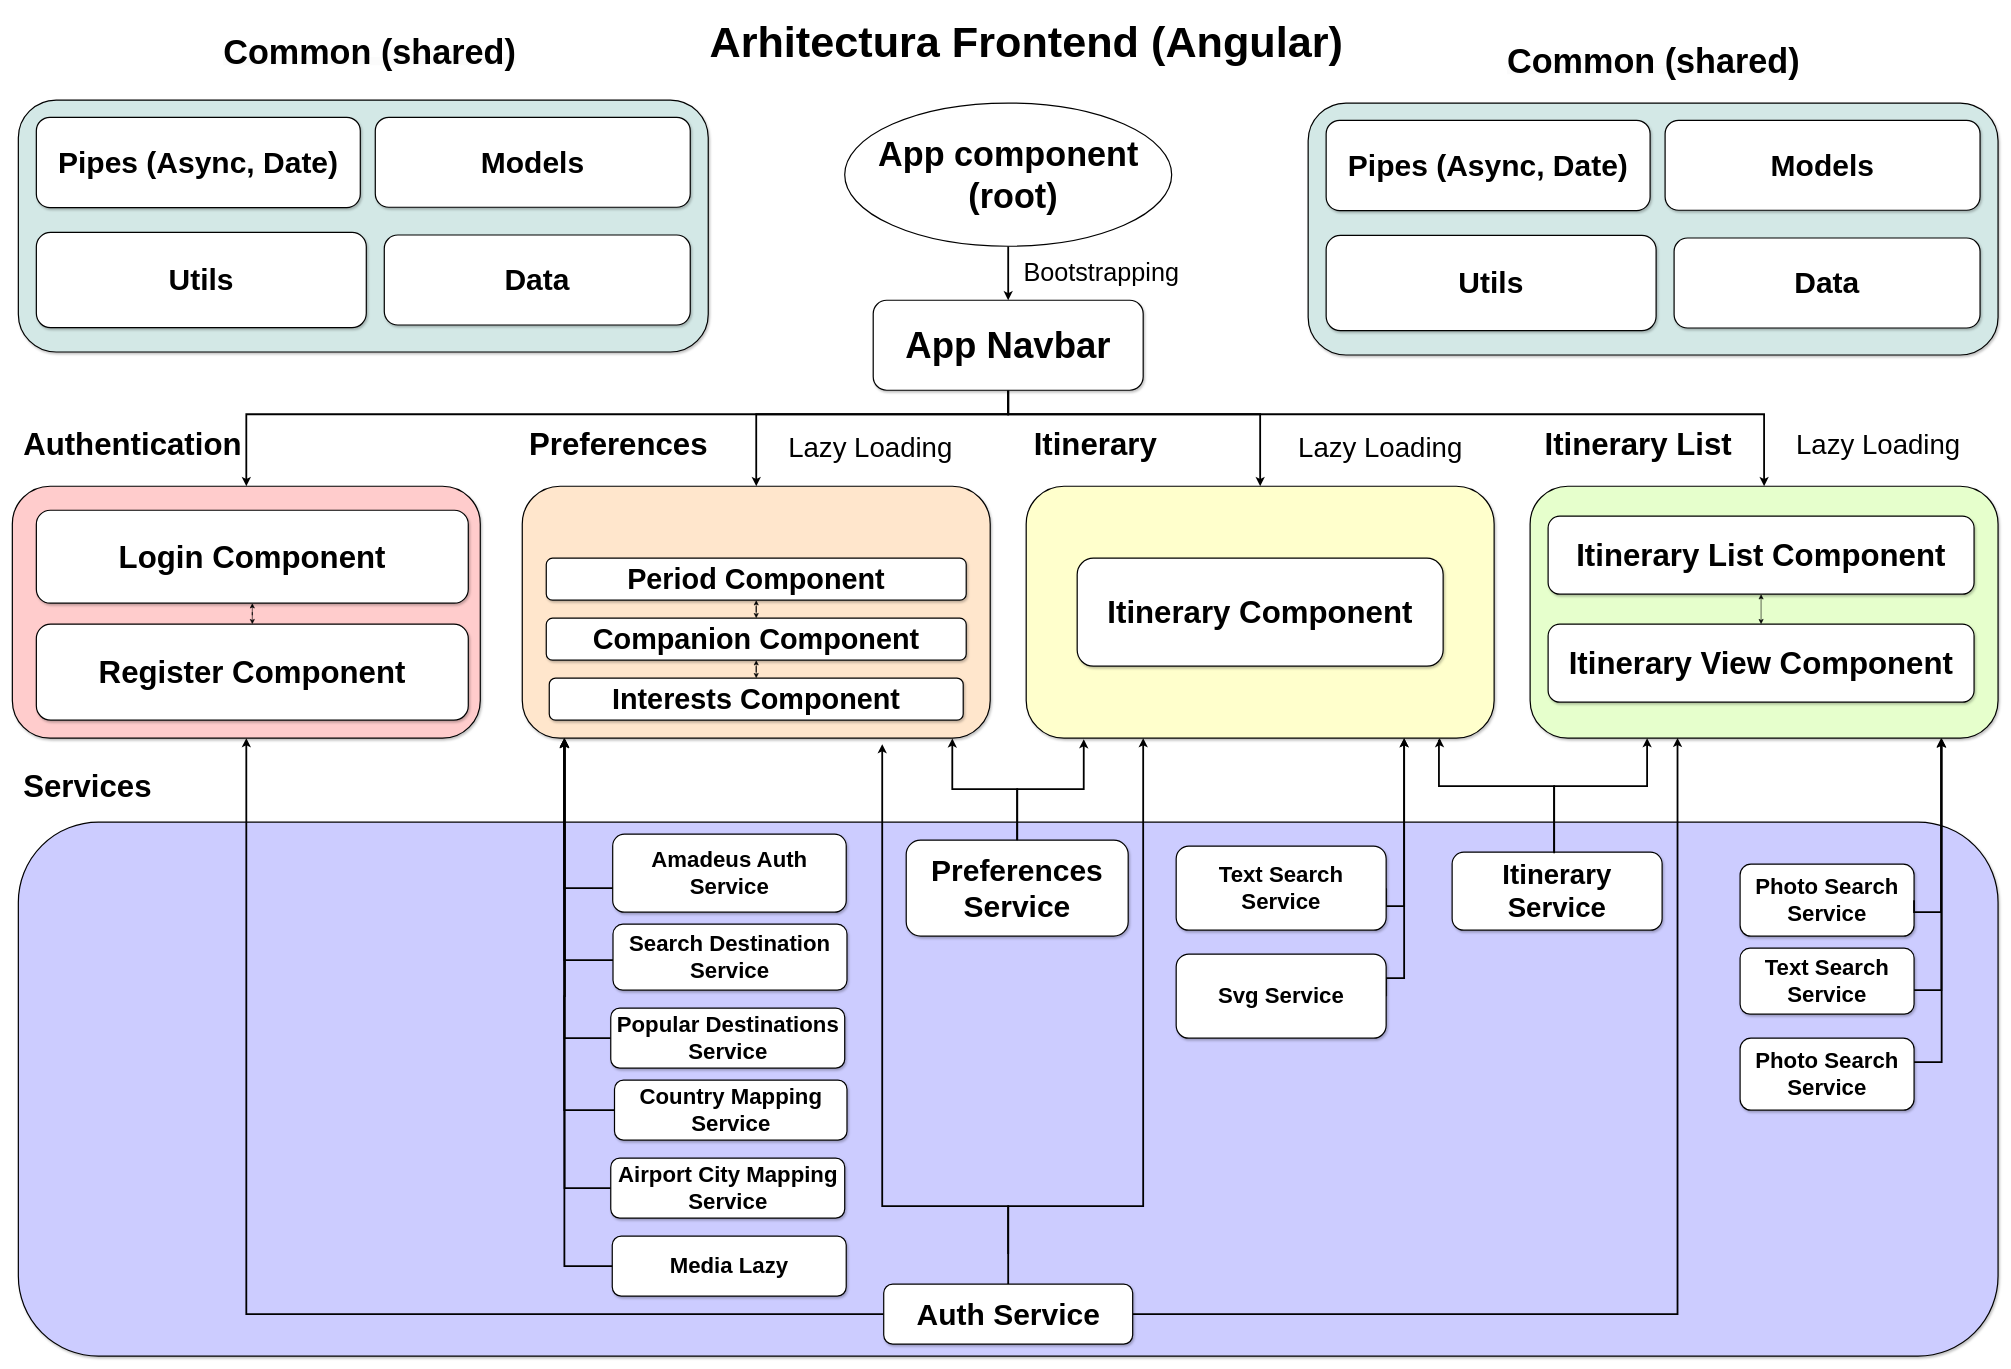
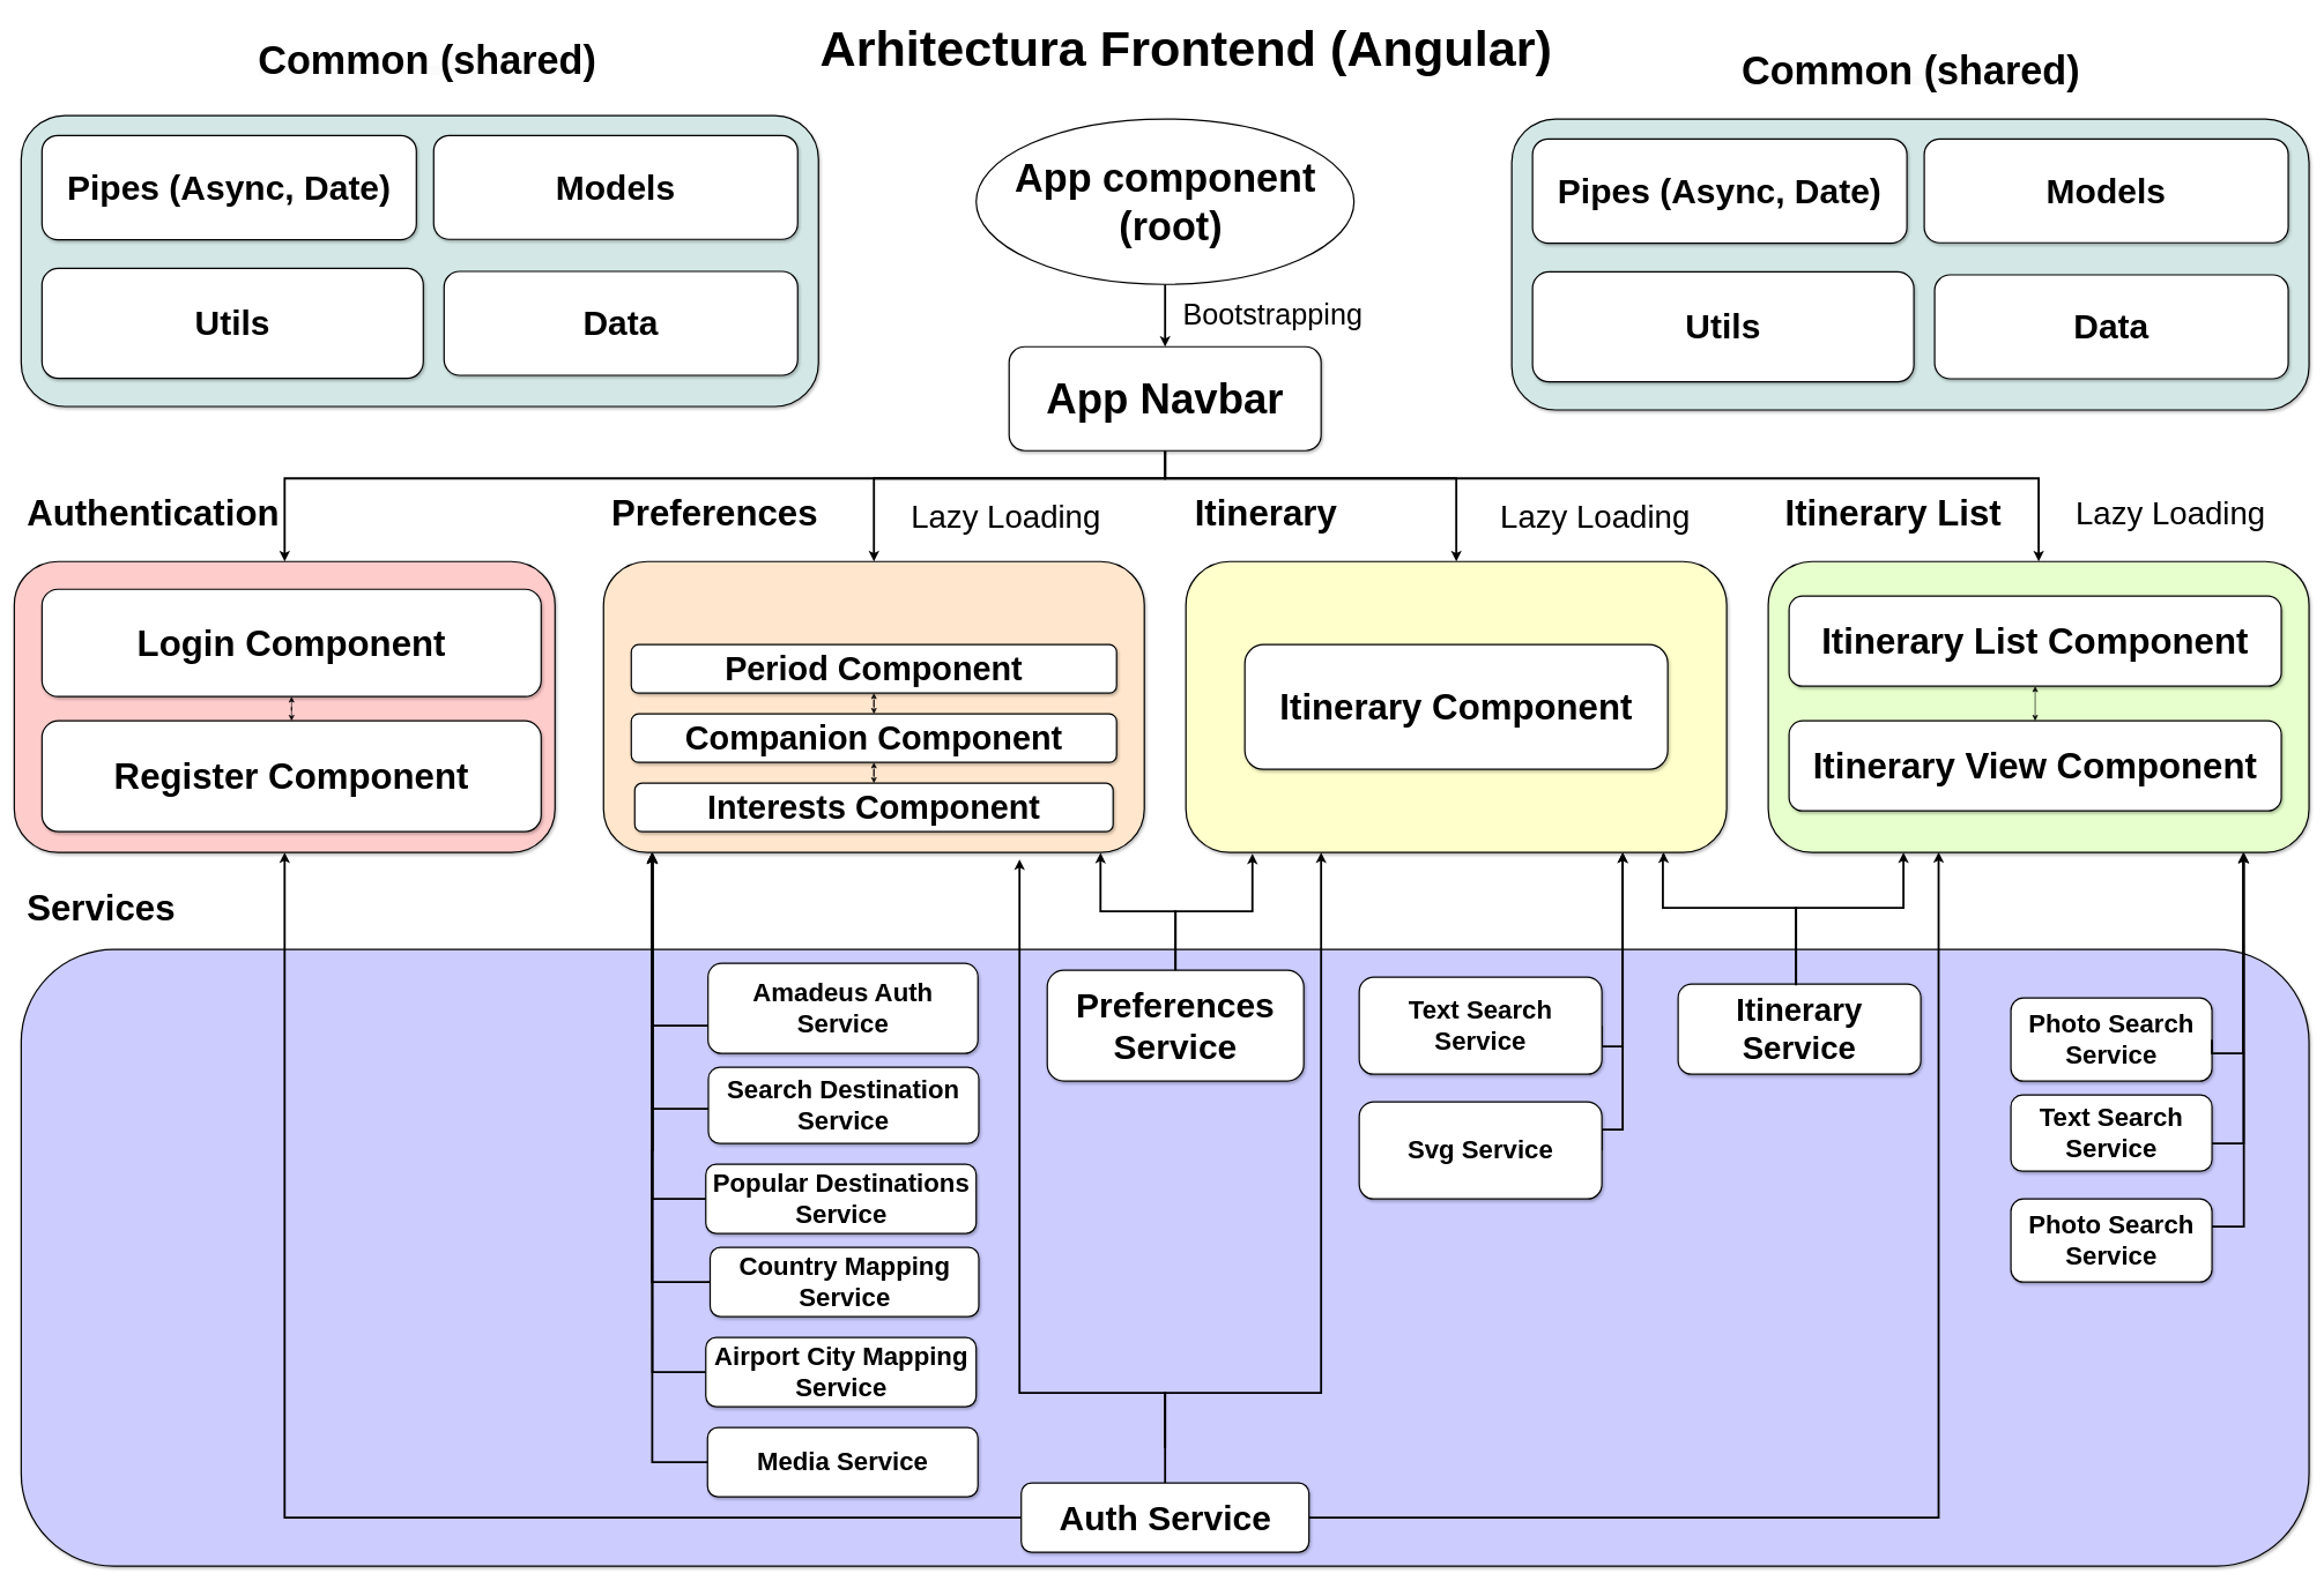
- <mxCell id="29" value="&lt;b style=&quot;&quot;&gt;&lt;font style=&quot;font-size: 37px;&quot;&gt;Media Lazy&lt;/font&gt;&lt;/b&gt;" style="rounded=1;whiteSpace=wrap;html=1;fillColor=#FFFFFF;shadow=1;strokeWidth=2;" parent="1" vertex="1"><mxGeometry x="1020" y="2060" width="390" height="100" as="geometry" /></mxCell>
+ <mxCell id="29" value="&lt;b style=&quot;&quot;&gt;&lt;font style=&quot;font-size: 37px;&quot;&gt;Media Service&lt;/font&gt;&lt;/b&gt;" style="rounded=1;whiteSpace=wrap;html=1;fillColor=#FFFFFF;shadow=1;strokeWidth=2;" parent="1" vertex="1"><mxGeometry x="1020" y="2060" width="390" height="100" as="geometry" /></mxCell>
